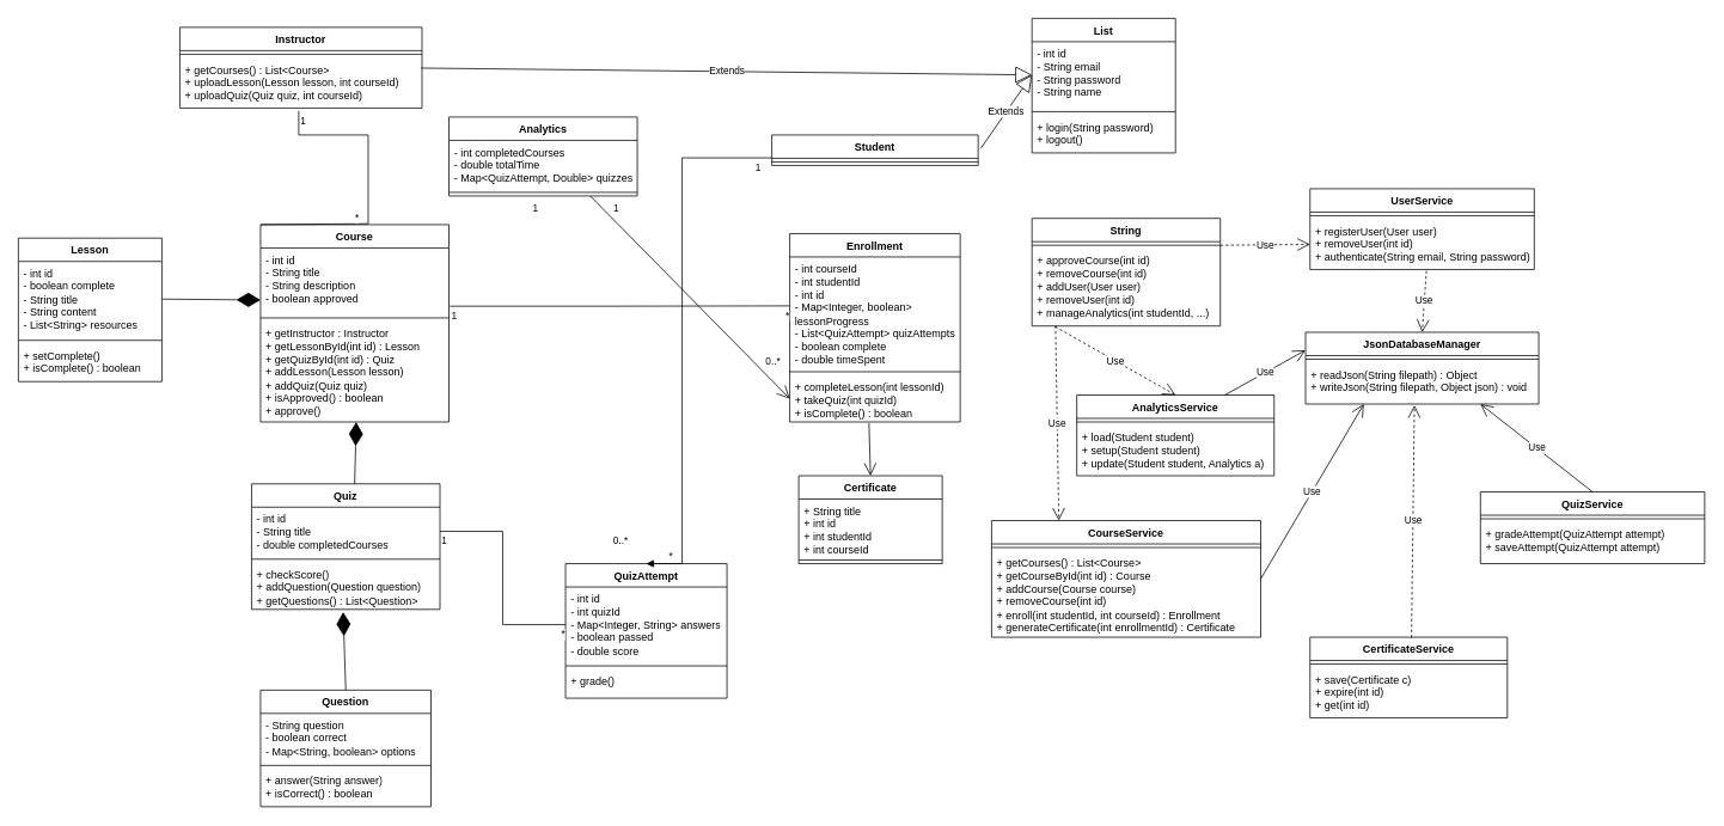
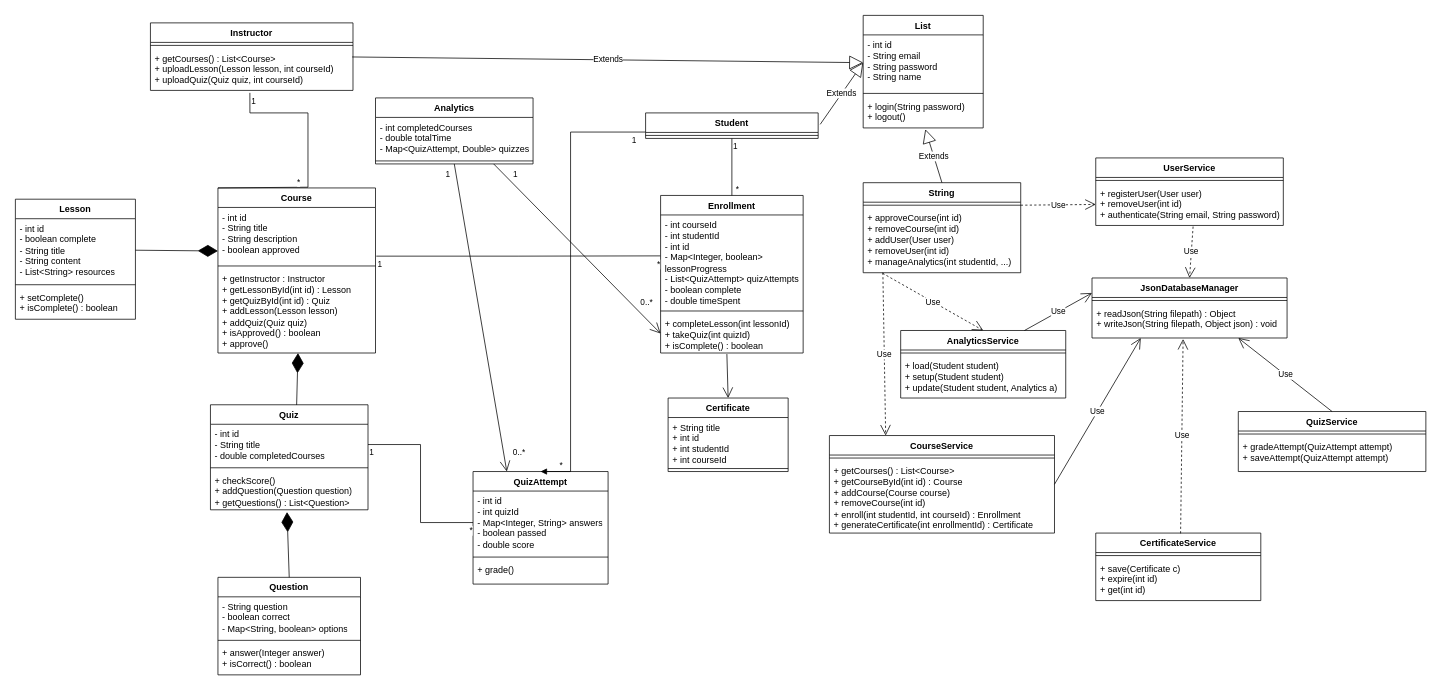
+ <mxCell id="58" value="Extends" style="endArrow=block;endSize=16;endFill=0;html=1;rounded=0;entryX=0.518;entryY=1.042;entryDx=0;entryDy=0;entryPerimeter=0;exitX=0.5;exitY=0;exitDx=0;exitDy=0;" edge="1" parent="1" source="49" target="5"><mxGeometry width="160" relative="1" as="geometry"><mxPoint x="1215" y="220" as="sourcePoint" /><mxPoint x="1375" y="220" as="targetPoint" /></mxGeometry></mxCell>
+ <mxCell id="71" value="" style="endArrow=none;html=1;edgeStyle=orthogonalEdgeStyle;rounded=0;exitX=0.5;exitY=1;exitDx=0;exitDy=0;entryX=0.5;entryY=0;entryDx=0;entryDy=0;" edge="1" parent="1" source="6" target="60"><mxGeometry relative="1" as="geometry"><mxPoint x="845.5" y="180.5" as="sourcePoint" /><mxPoint x="845" y="260" as="targetPoint" /><Array as="points" /></mxGeometry></mxCell>
+ <mxCell id="72" value="1" style="edgeLabel;resizable=0;html=1;align=left;verticalAlign=bottom;" connectable="0" vertex="1" parent="71"><mxGeometry x="-1" relative="1" as="geometry"><mxPoint y="19" as="offset" /></mxGeometry></mxCell>
+ <mxCell id="73" value="*" style="edgeLabel;resizable=0;html=1;align=right;verticalAlign=bottom;" connectable="0" vertex="1" parent="71"><mxGeometry x="1" relative="1" as="geometry"><mxPoint x="10" as="offset" /></mxGeometry></mxCell>
+ <mxCell id="88" value="" style="endArrow=open;endFill=1;endSize=12;html=1;rounded=0;exitX=0.5;exitY=1;exitDx=0;exitDy=0;entryX=0.25;entryY=0;entryDx=0;entryDy=0;" edge="1" parent="1" source="52" target="77"><mxGeometry width="160" relative="1" as="geometry"><mxPoint x="540" y="290" as="sourcePoint" /><mxPoint x="680" y="317" as="targetPoint" /></mxGeometry></mxCell>
- <mxCell id="45" value="&lt;div&gt;+ answer(String answer)&lt;/div&gt;&lt;div&gt;+ isCorrect() : boolean&lt;/div&gt;" style="text;strokeColor=none;fillColor=none;align=left;verticalAlign=top;spacingLeft=4;spacingRight=4;overflow=hidden;rotatable=0;points=[[0,0.5],[1,0.5]];portConstraint=eastwest;whiteSpace=wrap;html=1;" parent="42" vertex="1"><mxGeometry y="88" width="190" height="42" as="geometry" /></mxCell>
+ <mxCell id="45" value="&lt;div&gt;+ answer(Integer answer)&lt;/div&gt;&lt;div&gt;+ isCorrect() : boolean&lt;/div&gt;" style="text;strokeColor=none;fillColor=none;align=left;verticalAlign=top;spacingLeft=4;spacingRight=4;overflow=hidden;rotatable=0;points=[[0,0.5],[1,0.5]];portConstraint=eastwest;whiteSpace=wrap;html=1;" parent="42" vertex="1"><mxGeometry y="88" width="190" height="42" as="geometry" /></mxCell>
